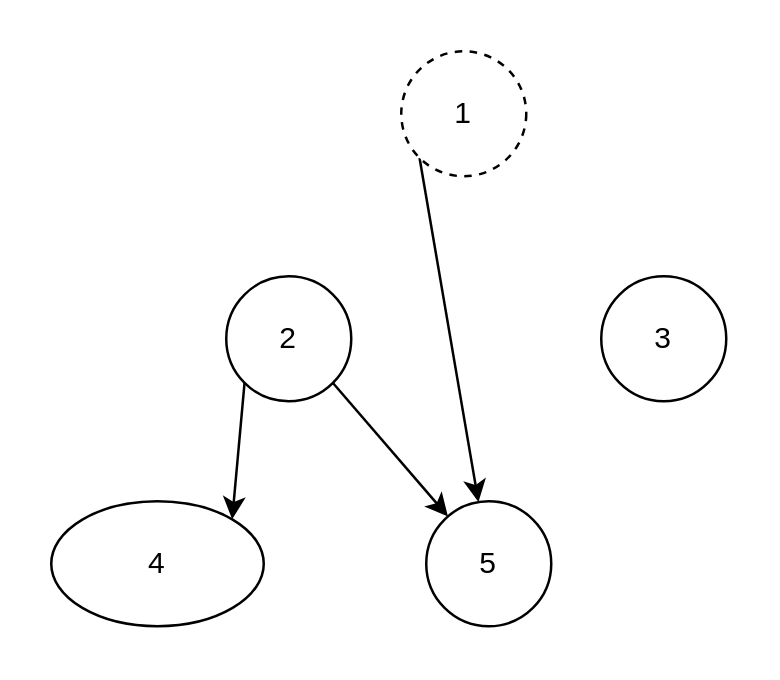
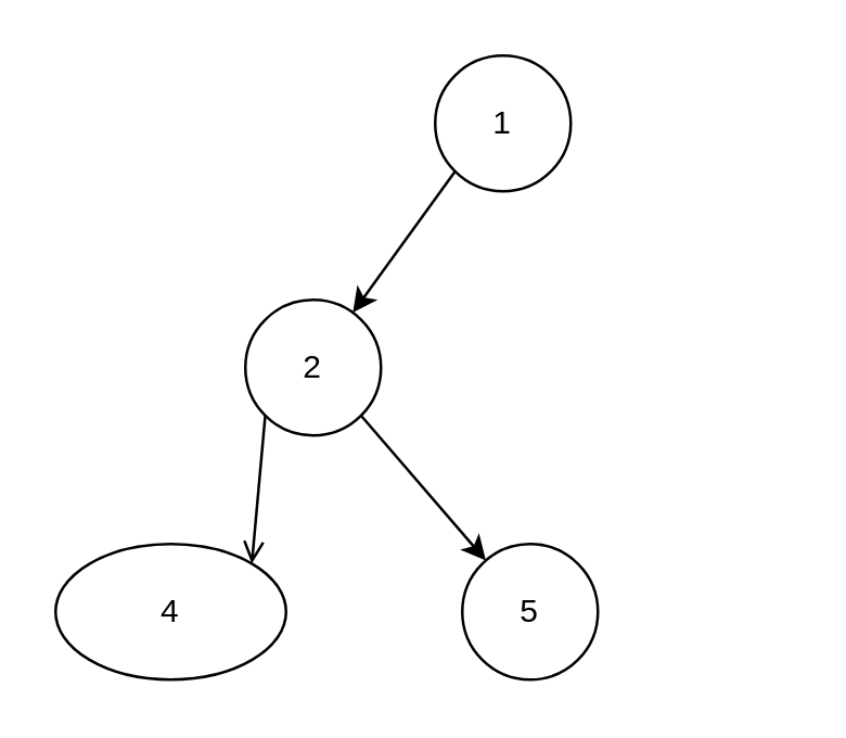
- <mxCell id="9" value="1" style="ellipse;whiteSpace=wrap;html=1;dashed=1;" vertex="1" parent="1"><mxGeometry x="160" y="20" width="50" height="50" as="geometry" /></mxCell>
+ <mxCell id="9" value="1" style="ellipse;whiteSpace=wrap;html=1;" vertex="1" parent="1"><mxGeometry x="160" y="20" width="50" height="50" as="geometry" /></mxCell>
- <mxCell id="8" style="edgeStyle=none;html=1;exitX=0;exitY=1;exitDx=0;exitDy=0;" edge="1" parent="1" source="9" target="6"><mxGeometry relative="1" as="geometry" /></mxCell>
+ <mxCell id="8" style="edgeStyle=none;html=1;exitX=0;exitY=1;exitDx=0;exitDy=0;" edge="1" parent="1" source="9" target="4"><mxGeometry relative="1" as="geometry" /></mxCell>
- <mxCell id="5" value="3" style="ellipse;whiteSpace=wrap;html=1;" vertex="1" parent="1"><mxGeometry x="240" y="110" width="50" height="50" as="geometry" /></mxCell>
- <mxCell id="2" style="edgeStyle=none;html=1;exitX=0;exitY=1;exitDx=0;exitDy=0;entryX=1;entryY=0;entryDx=0;entryDy=0;" edge="1" parent="1" source="4" target="7"><mxGeometry relative="1" as="geometry" /></mxCell>
+ <mxCell id="2" style="edgeStyle=none;html=1;exitX=0;exitY=1;exitDx=0;exitDy=0;entryX=1;entryY=0;entryDx=0;entryDy=0;endArrow=open;" edge="1" parent="1" source="4" target="7"><mxGeometry relative="1" as="geometry" /></mxCell>
